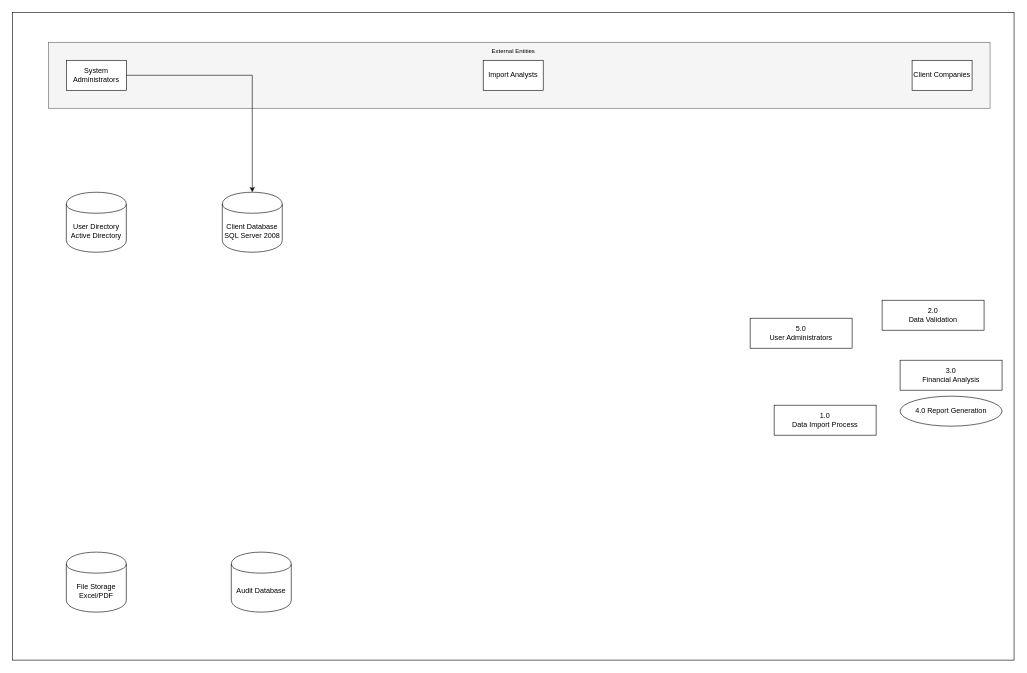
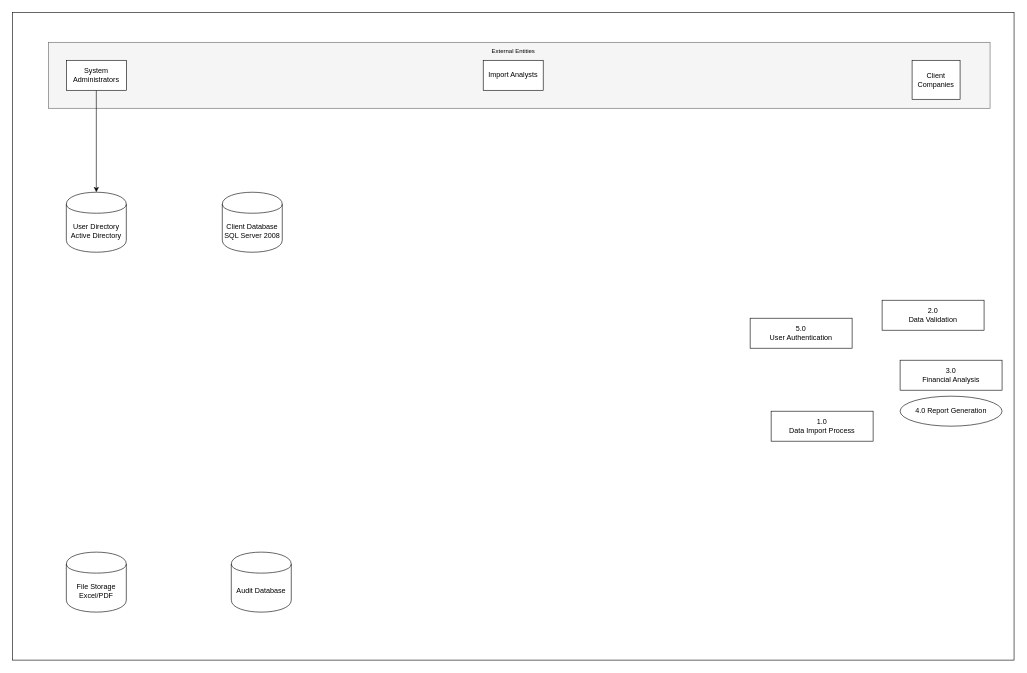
- <mxCell id="7" value="Client Companies" style="html=1;dashed=0;whiteSpace=wrap;" vertex="1" parent="1"><mxGeometry x="1520" y="100" width="100" height="50" as="geometry" /></mxCell>
+ <mxCell id="7" value="Client Companies" style="html=1;dashed=0;whiteSpace=wrap;" vertex="1" parent="1"><mxGeometry x="1520" y="100" width="80" height="65" as="geometry" /></mxCell>
- <mxCell id="4" style="edgeStyle=orthogonalEdgeStyle;rounded=0;orthogonalLoop=1;jettySize=auto;html=1;" edge="1" parent="1" source="5" target="15"><mxGeometry relative="1" as="geometry" /></mxCell>
+ <mxCell id="4" style="edgeStyle=orthogonalEdgeStyle;rounded=0;orthogonalLoop=1;jettySize=auto;html=1;" edge="1" parent="1" source="5" target="14"><mxGeometry relative="1" as="geometry" /></mxCell>
- <mxCell id="9" value="5.0&lt;br&gt;User Administrators" style="html=1;dashed=0;whiteSpace=wrap;" vertex="1" parent="1"><mxGeometry x="1250" y="530" width="170" height="50" as="geometry" /></mxCell>
+ <mxCell id="9" value="5.0&lt;br&gt;User Authentication" style="html=1;dashed=0;whiteSpace=wrap;" vertex="1" parent="1"><mxGeometry x="1250" y="530" width="170" height="50" as="geometry" /></mxCell>
- <mxCell id="11" value="1.0&lt;br&gt;Data Import Process" style="html=1;dashed=0;whiteSpace=wrap;" vertex="1" parent="1"><mxGeometry x="1290" y="675" width="170" height="50" as="geometry" /></mxCell>
+ <mxCell id="11" value="1.0&lt;br&gt;Data Import Process" style="html=1;dashed=0;whiteSpace=wrap;" vertex="1" parent="1"><mxGeometry x="1285" y="685" width="170" height="50" as="geometry" /></mxCell>
